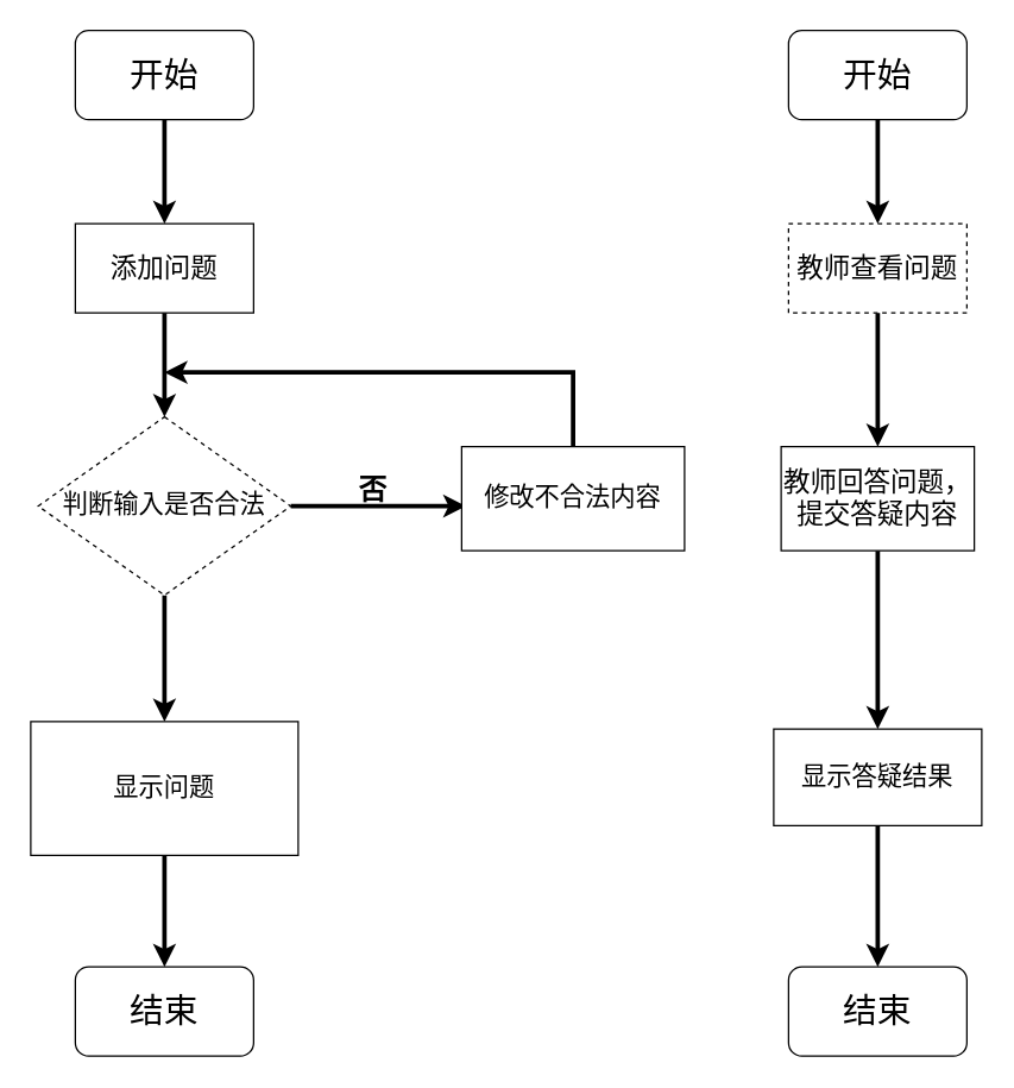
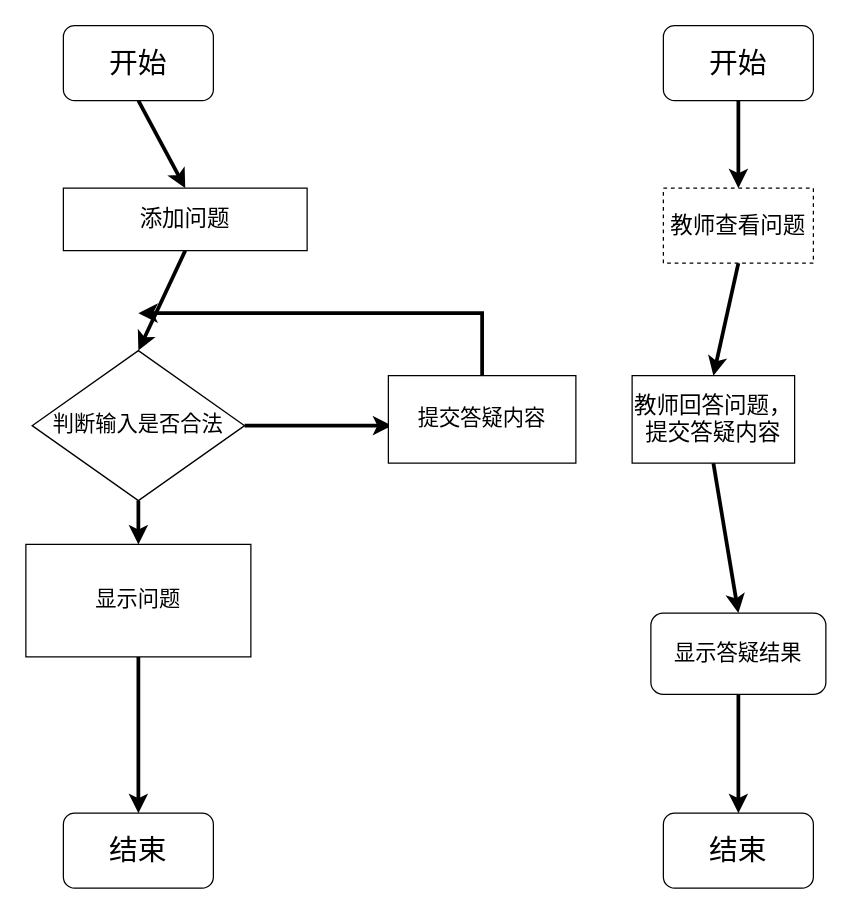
- <mxCell id="8" value="添加问题" style="rounded=0;whiteSpace=wrap;html=1;fontFamily=Times New Roman;fontSize=18;" parent="1" vertex="1"><mxGeometry x="50" y="150" width="120" height="60" as="geometry" /></mxCell>
+ <mxCell id="8" value="添加问题" style="rounded=0;whiteSpace=wrap;html=1;fontFamily=Times New Roman;fontSize=18;" parent="1" vertex="1"><mxGeometry x="50" y="150" width="195" height="50" as="geometry" /></mxCell>
- <mxCell id="11" value="否" style="text;html=1;align=center;verticalAlign=middle;resizable=0;points=[];autosize=1;fontSize=19;fontFamily=Times New Roman;strokeWidth=3;fontStyle=1" parent="1" vertex="1"><mxGeometry x="230" y="310" width="40" height="40" as="geometry" /></mxCell>
- <mxCell id="14" value="修改不合法内容" style="rounded=0;whiteSpace=wrap;html=1;fontSize=17;" parent="1" vertex="1"><mxGeometry x="310" y="300" width="150" height="70" as="geometry" /></mxCell>
+ <mxCell id="14" value="提交答疑内容" style="rounded=0;whiteSpace=wrap;html=1;fontSize=17;" parent="1" vertex="1"><mxGeometry x="310" y="300" width="150" height="70" as="geometry" /></mxCell>
- <mxCell id="23" value="教师回答问题，提交答疑内容" style="rounded=0;whiteSpace=wrap;html=1;fontFamily=Times New Roman;fontSize=18;" vertex="1" parent="1"><mxGeometry x="525" y="300" width="130" height="70" as="geometry" /></mxCell>
+ <mxCell id="23" value="教师回答问题，提交答疑内容" style="rounded=0;whiteSpace=wrap;html=1;fontFamily=Times New Roman;fontSize=18;" vertex="1" parent="1"><mxGeometry x="505" y="300" width="130" height="70" as="geometry" /></mxCell>
- <mxCell id="4" value="判断输入是否合法" style="rhombus;whiteSpace=wrap;html=1;fontSize=17;dashed=1;" parent="1" vertex="1"><mxGeometry x="25" y="280" width="170" height="120" as="geometry" /></mxCell>
+ <mxCell id="4" value="判断输入是否合法" style="rhombus;whiteSpace=wrap;html=1;fontSize=17;" parent="1" vertex="1"><mxGeometry x="25" y="280" width="170" height="120" as="geometry" /></mxCell>
- <mxCell id="19" value="显示答疑结果" style="whiteSpace=wrap;html=1;fontSize=17;" vertex="1" parent="1"><mxGeometry x="520" y="490" width="140" height="65" as="geometry" /></mxCell>
+ <mxCell id="19" value="显示答疑结果" style="whiteSpace=wrap;html=1;fontSize=17;rounded=1;" vertex="1" parent="1"><mxGeometry x="520" y="490" width="140" height="65" as="geometry" /></mxCell>
- <mxCell id="9" value="显示问题" style="whiteSpace=wrap;html=1;fontSize=17;" parent="1" vertex="1"><mxGeometry x="20" y="485" width="180" height="90" as="geometry" /></mxCell>
+ <mxCell id="9" value="显示问题" style="whiteSpace=wrap;html=1;fontSize=17;" parent="1" vertex="1"><mxGeometry x="20" y="435" width="180" height="90" as="geometry" /></mxCell>
